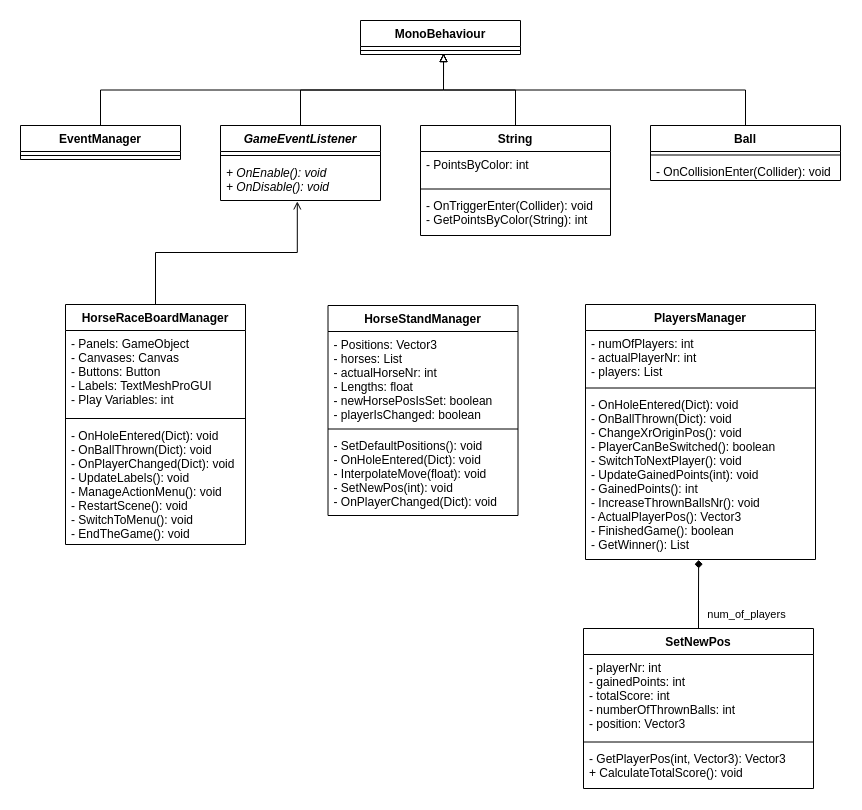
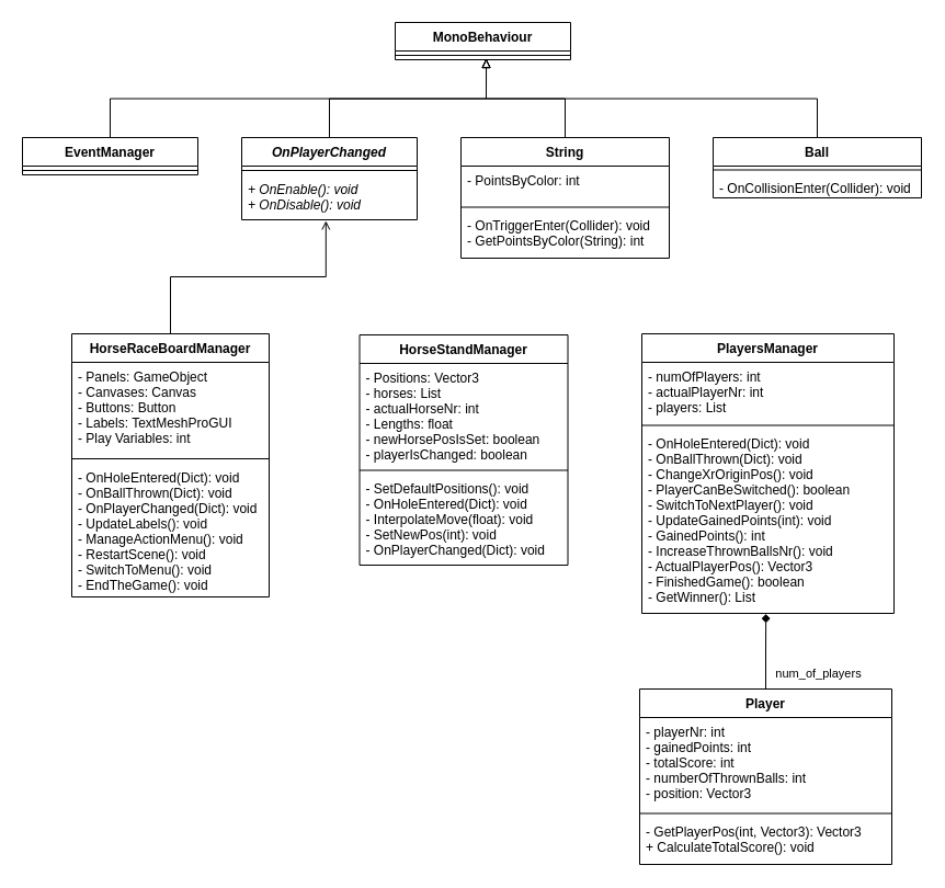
- <mxCell id="10" value="GameEventListener" style="swimlane;fontStyle=3;align=center;verticalAlign=top;childLayout=stackLayout;horizontal=1;startSize=26;horizontalStack=0;resizeParent=1;resizeParentMax=0;resizeLast=0;collapsible=1;marginBottom=0;" vertex="1" parent="1"><mxGeometry x="220" y="125" width="160" height="75" as="geometry" /></mxCell>
+ <mxCell id="10" value="OnPlayerChanged" style="swimlane;fontStyle=3;align=center;verticalAlign=top;childLayout=stackLayout;horizontal=1;startSize=26;horizontalStack=0;resizeParent=1;resizeParentMax=0;resizeLast=0;collapsible=1;marginBottom=0;" vertex="1" parent="1"><mxGeometry x="220" y="125" width="160" height="75" as="geometry" /></mxCell>
- <mxCell id="27" value="SetNewPos" style="swimlane;fontStyle=1;align=center;verticalAlign=top;childLayout=stackLayout;horizontal=1;startSize=26;horizontalStack=0;resizeParent=1;resizeParentMax=0;resizeLast=0;collapsible=1;marginBottom=0;" vertex="1" parent="1"><mxGeometry x="583" y="628" width="230" height="160" as="geometry"><mxRectangle x="555" y="-920" width="115" height="26" as="alternateBounds" /></mxGeometry></mxCell>
+ <mxCell id="27" value="Player" style="swimlane;fontStyle=1;align=center;verticalAlign=top;childLayout=stackLayout;horizontal=1;startSize=26;horizontalStack=0;resizeParent=1;resizeParentMax=0;resizeLast=0;collapsible=1;marginBottom=0;" vertex="1" parent="1"><mxGeometry x="583" y="628" width="230" height="160" as="geometry"><mxRectangle x="555" y="-920" width="115" height="26" as="alternateBounds" /></mxGeometry></mxCell>
